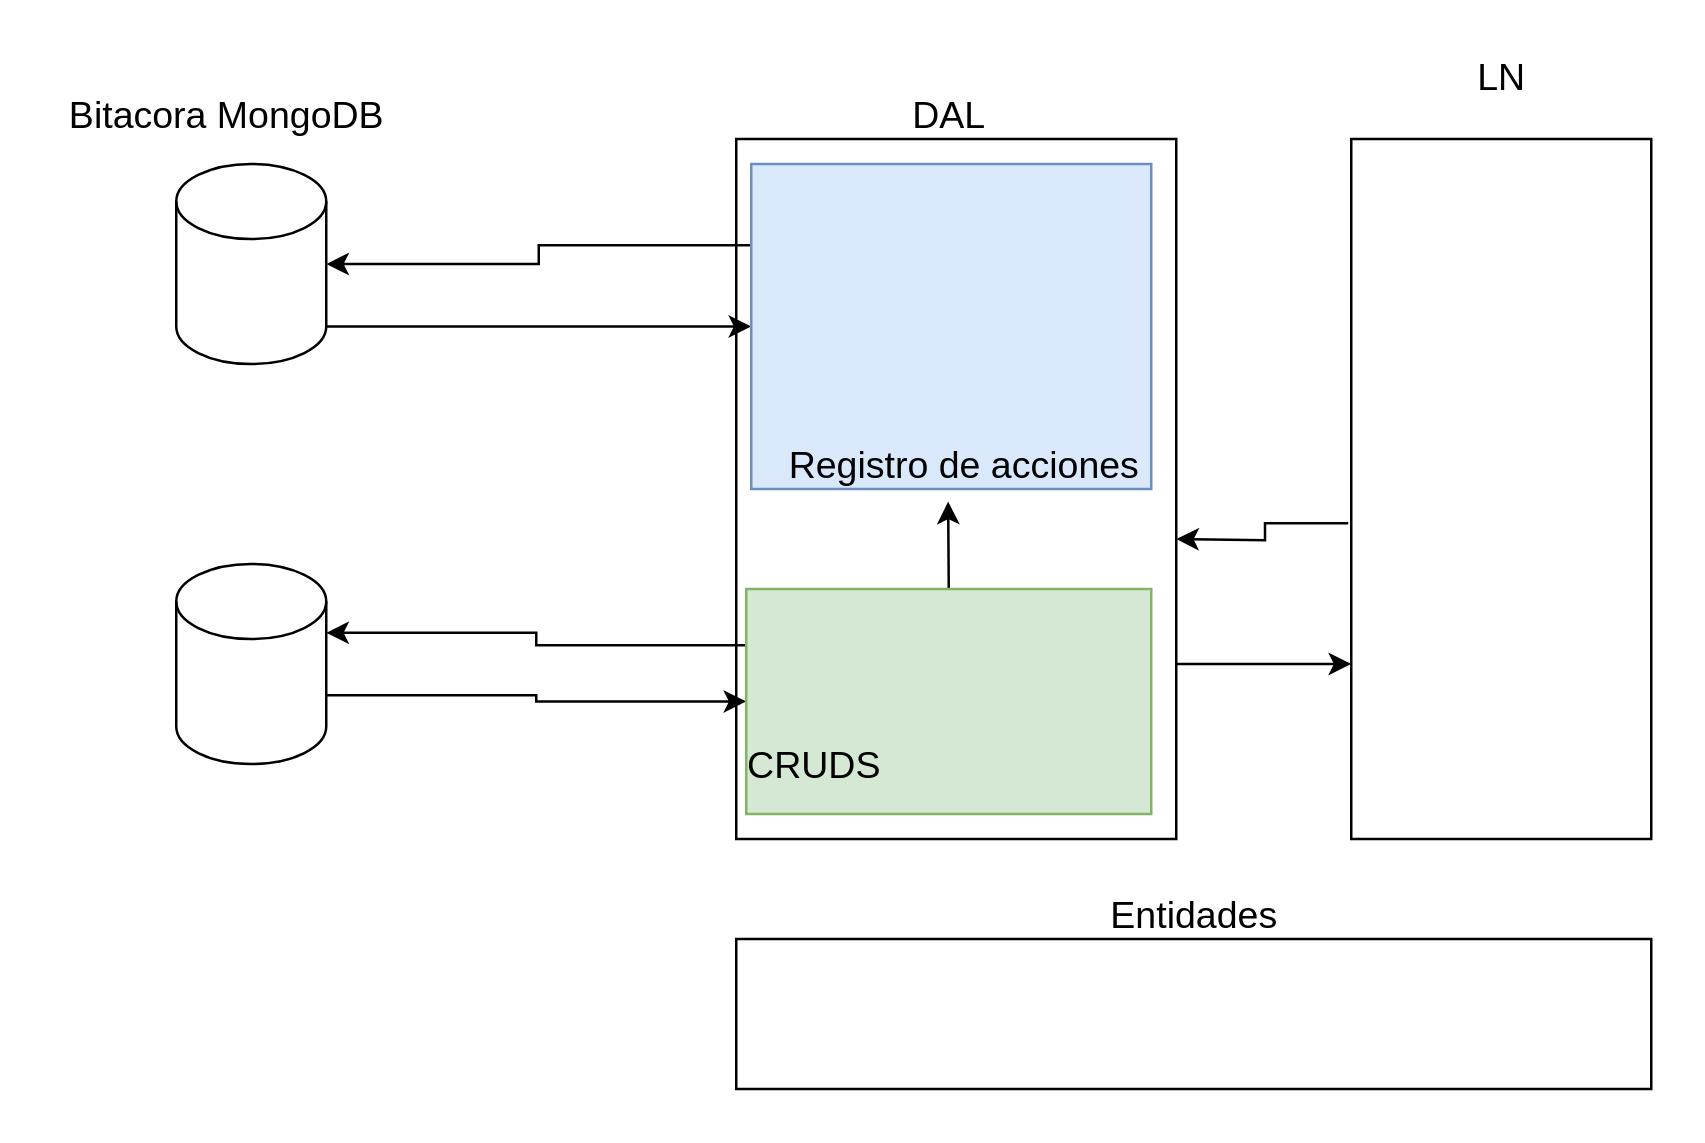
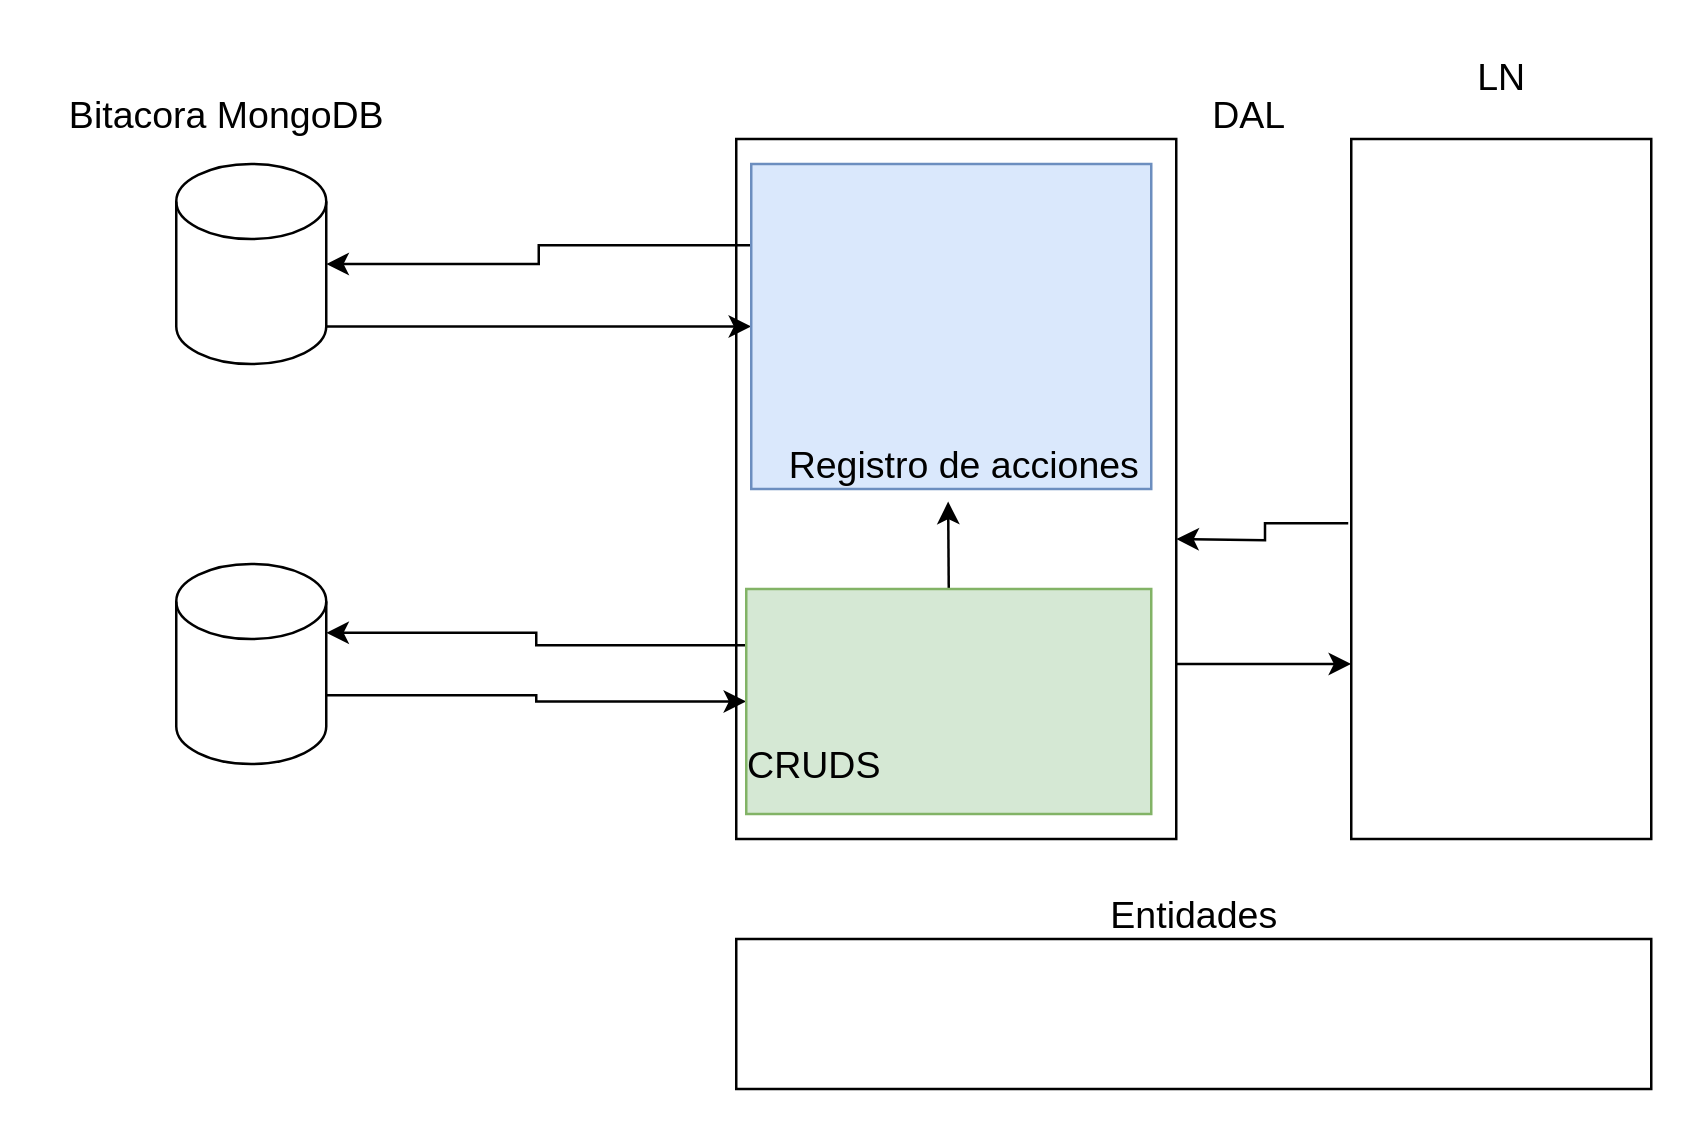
- <mxCell id="9" value="DAL" style="text;html=1;align=center;verticalAlign=middle;resizable=0;points=[];autosize=1;strokeColor=none;fontSize=15;" vertex="1" parent="1"><mxGeometry x="359" y="35" width="40" height="20" as="geometry" /></mxCell>
+ <mxCell id="9" value="DAL" style="text;html=1;align=center;verticalAlign=middle;resizable=0;points=[];autosize=1;strokeColor=none;fontSize=15;" vertex="1" parent="1"><mxGeometry x="479" y="35" width="40" height="20" as="geometry" /></mxCell>
